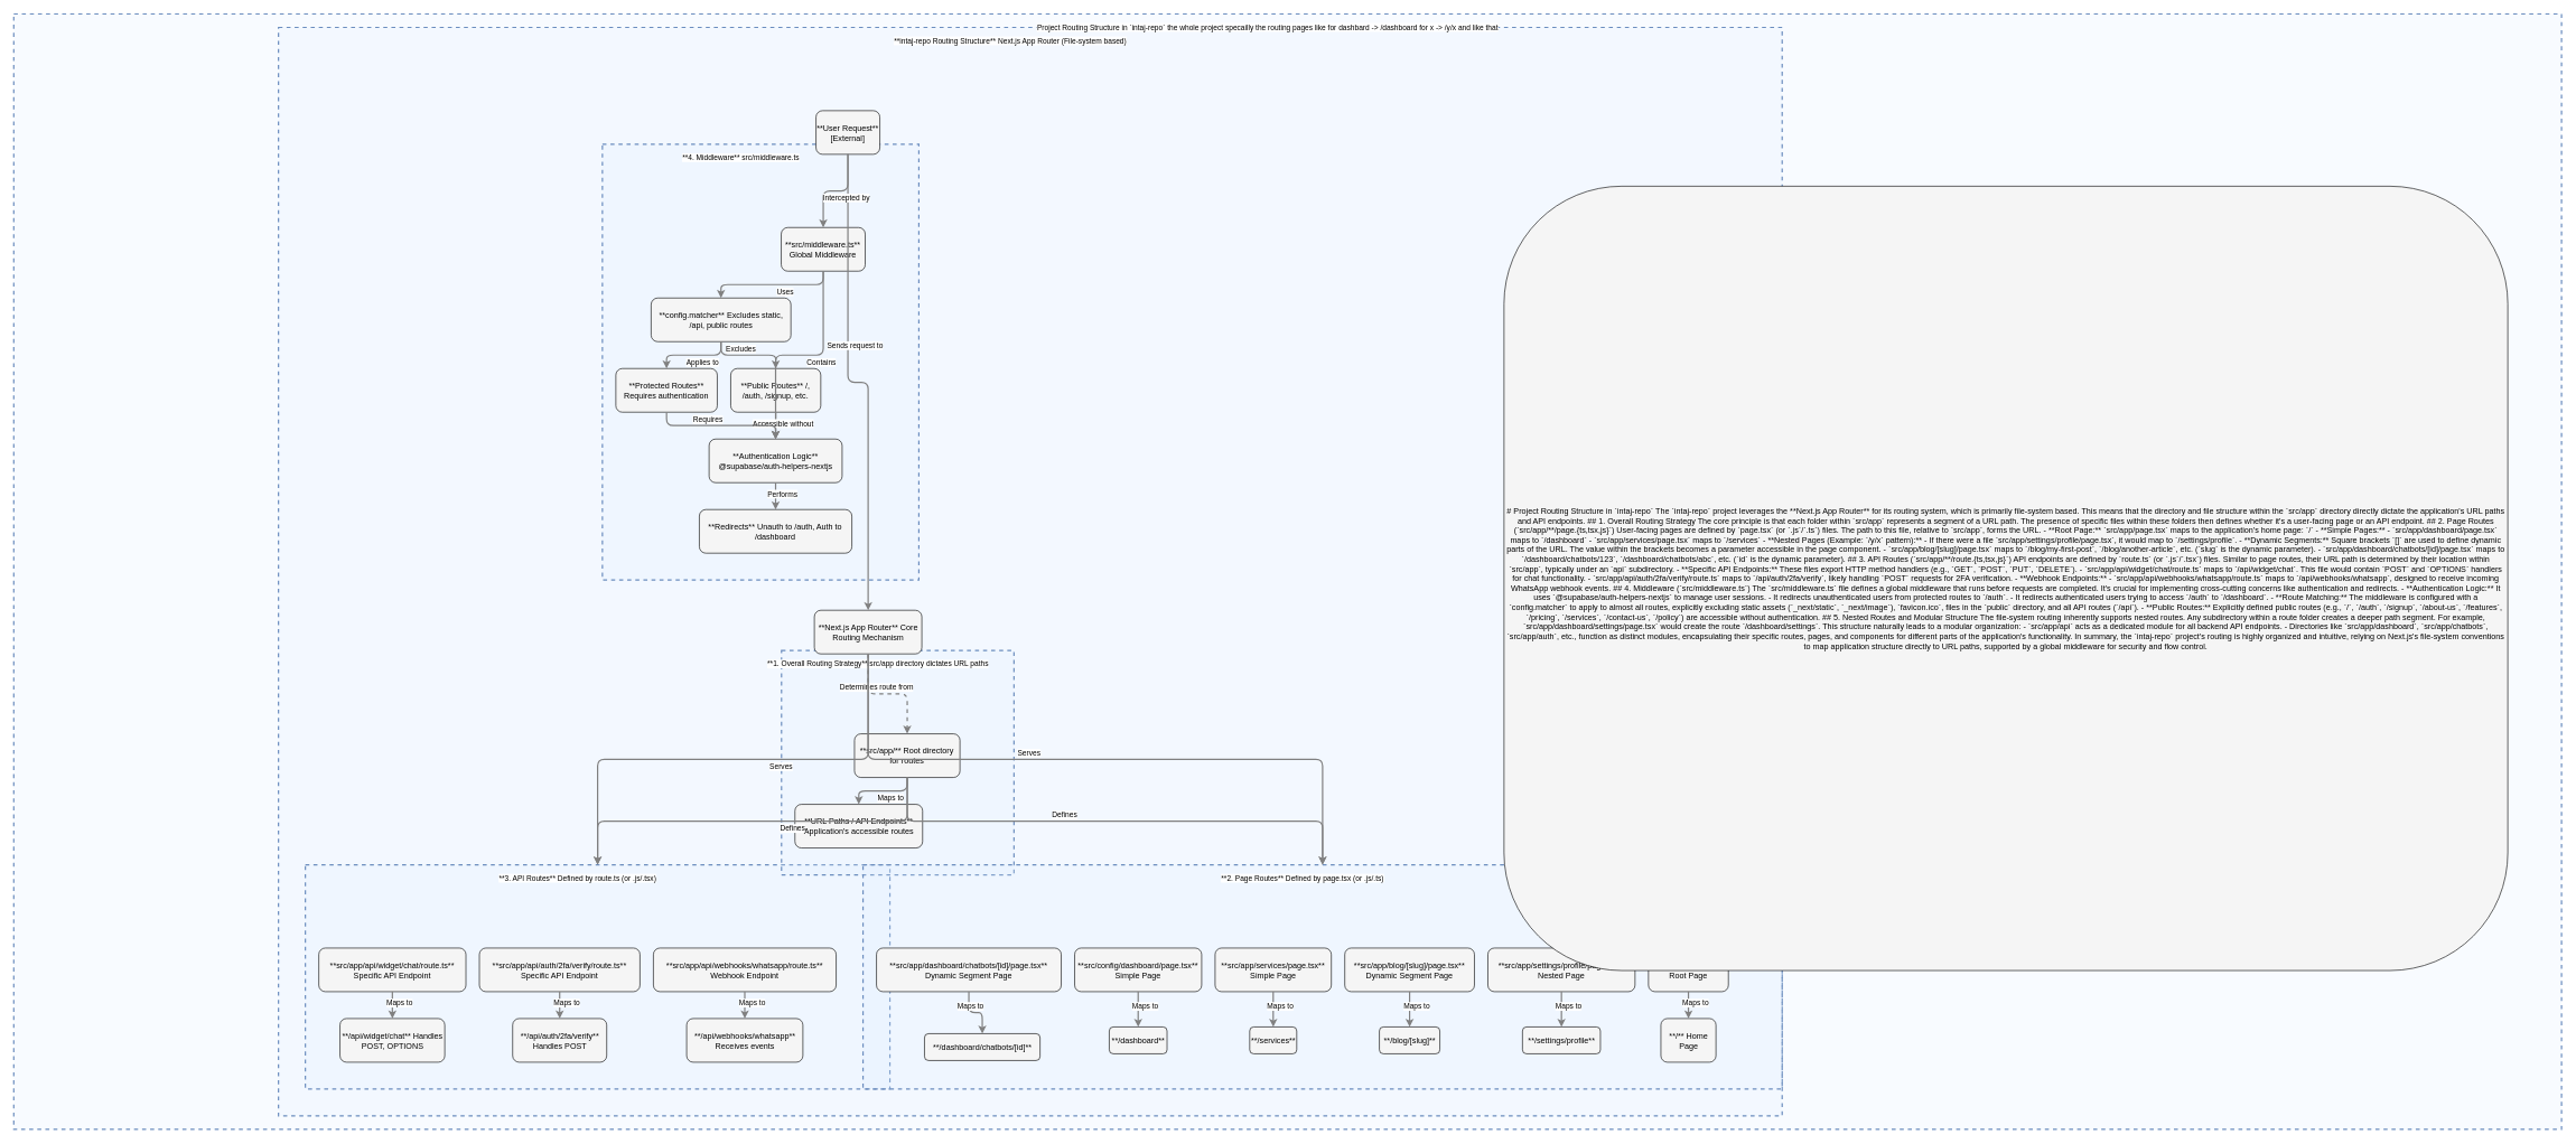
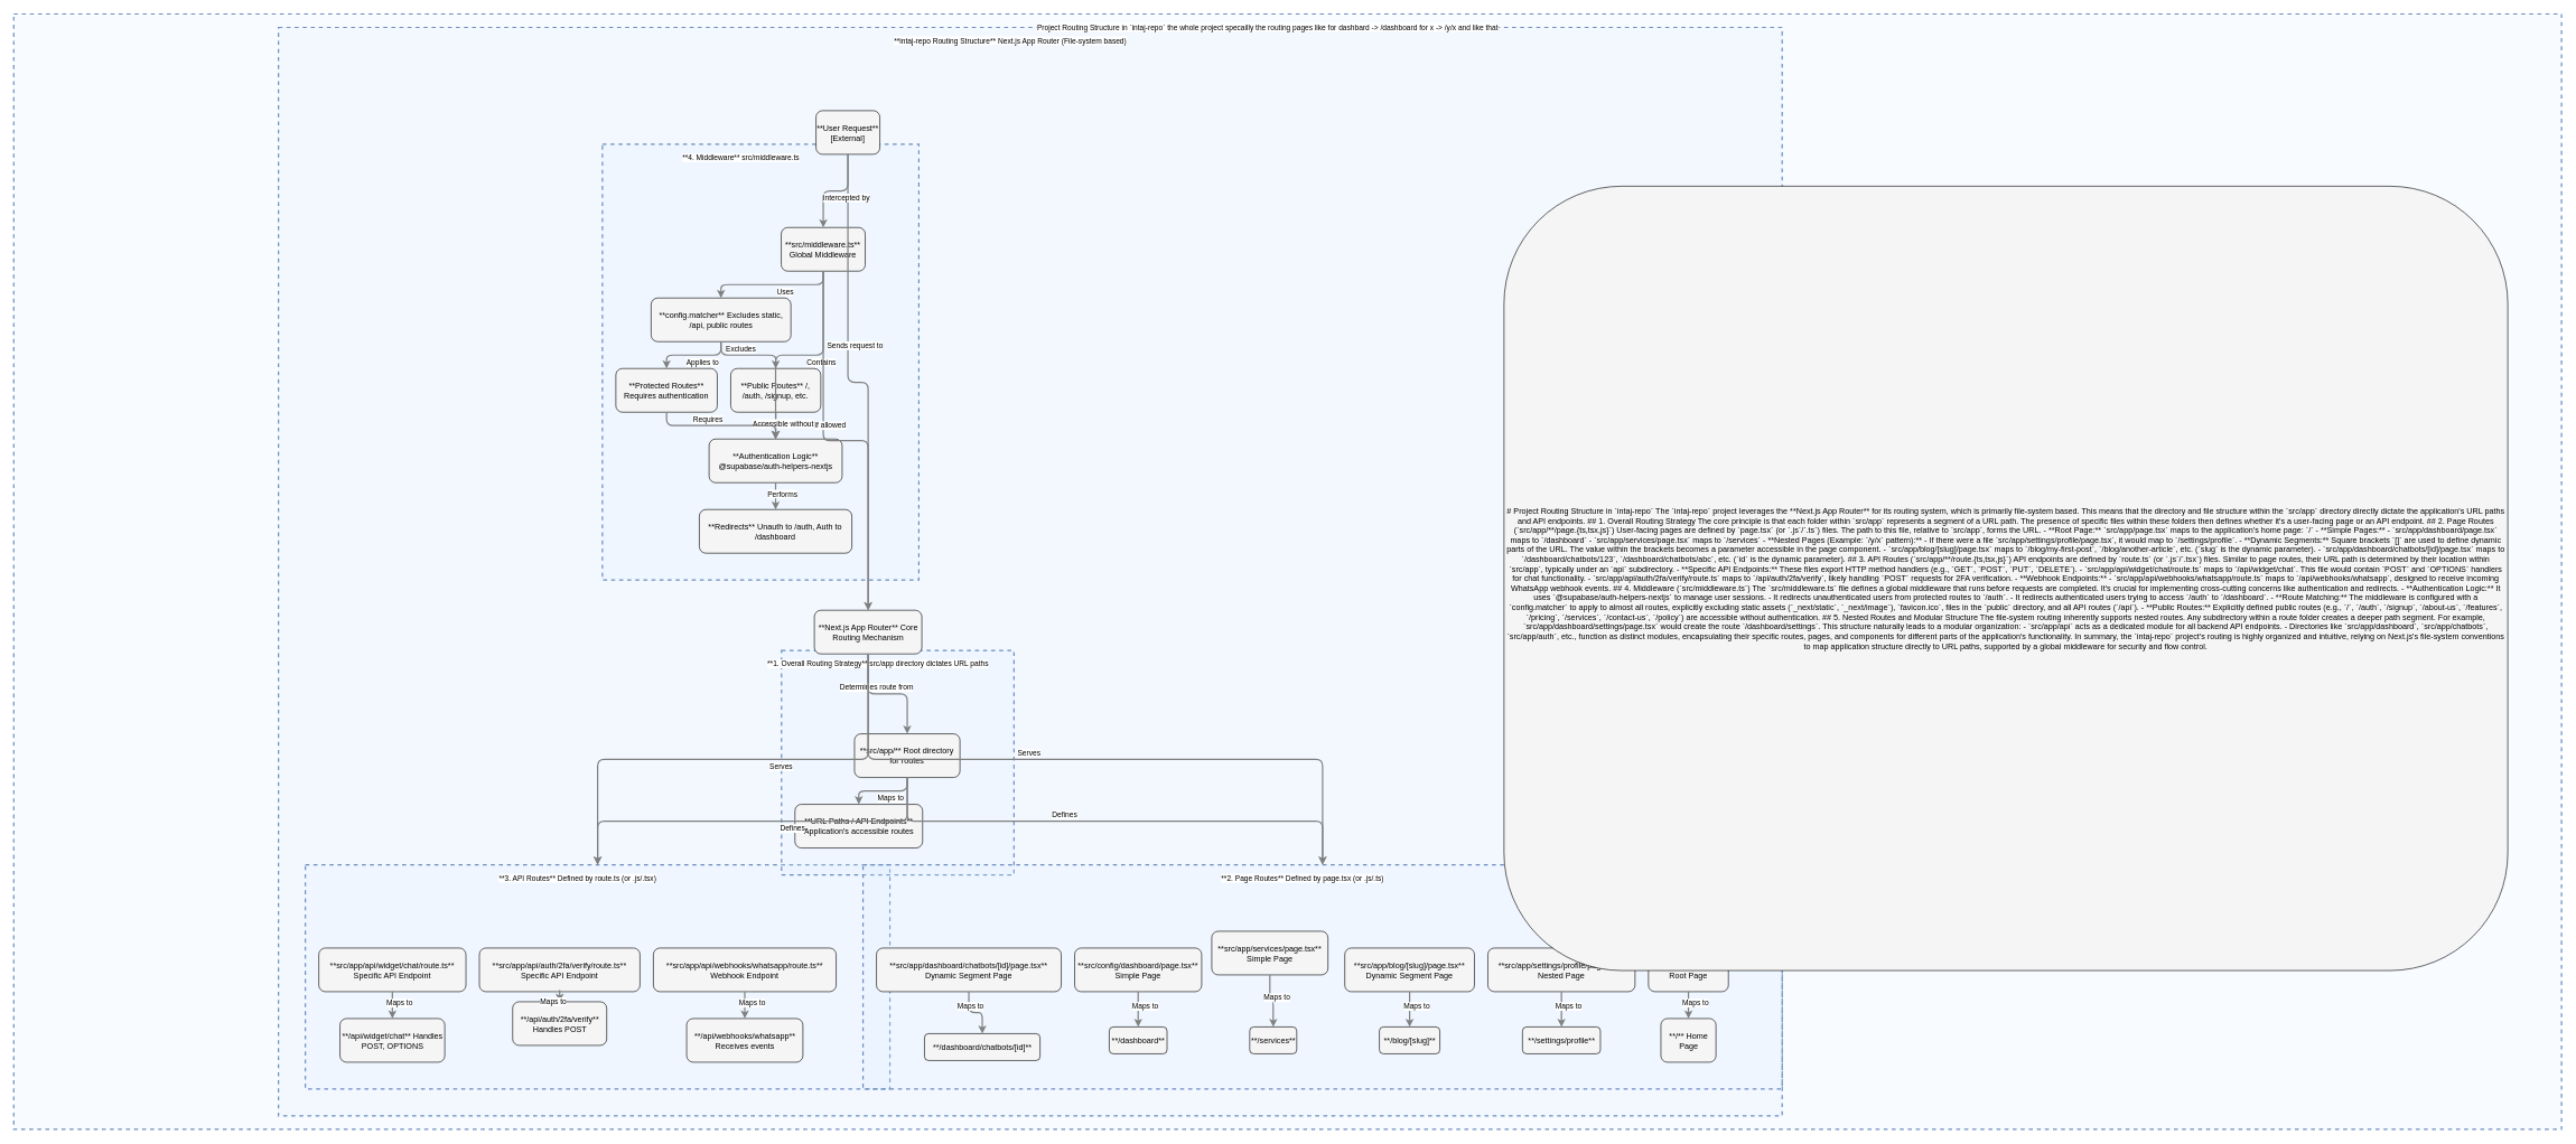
+ <mxCell id="87" style="edgeStyle=orthogonalEdgeStyle;rounded=1;orthogonalLoop=1;jettySize=auto;html=1;strokeColor=#808080;strokeWidth=2;jumpStyle=arc;jumpSize=10;spacing=15;labelBackgroundColor=white;labelBorderColor=none" edge="1" parent="1" source="24" target="15"><mxGeometry relative="1" as="geometry" /></mxCell>
+ <mxCell id="88" value="If allowed" style="edgeLabel;html=1;align=center;verticalAlign=middle;resizable=0;points=[];" vertex="1" connectable="0" parent="87"><mxGeometry x="-0.2" y="10" relative="1" as="geometry"><mxPoint as="offset" /></mxGeometry></mxCell>
- <mxCell id="79" style="edgeStyle=orthogonalEdgeStyle;rounded=1;orthogonalLoop=1;jettySize=auto;html=1;strokeColor=#808080;strokeWidth=2;jumpStyle=arc;jumpSize=10;spacing=15;labelBackgroundColor=white;labelBorderColor=none;dashed=1;" edge="1" parent="1" source="15" target="29"><mxGeometry relative="1" as="geometry" /></mxCell>
+ <mxCell id="79" style="edgeStyle=orthogonalEdgeStyle;rounded=1;orthogonalLoop=1;jettySize=auto;html=1;strokeColor=#808080;strokeWidth=2;jumpStyle=arc;jumpSize=10;spacing=15;labelBackgroundColor=white;labelBorderColor=none" edge="1" parent="1" source="15" target="29"><mxGeometry relative="1" as="geometry" /></mxCell>
- <mxCell id="36" value="**src/app/services/page.tsx** Simple Page" style="rounded=1;whiteSpace=wrap;html=1;fillColor=#f5f5f5" vertex="1" parent="8"><mxGeometry x="524" y="124" width="173" height="65" as="geometry" /></mxCell>
+ <mxCell id="36" value="**src/app/services/page.tsx** Simple Page" style="rounded=1;whiteSpace=wrap;html=1;fillColor=#f5f5f5" vertex="1" parent="8"><mxGeometry x="519" y="99" width="173" height="65" as="geometry" /></mxCell>
- <mxCell id="20" value="**/api/auth/2fa/verify** Handles POST" style="rounded=1;whiteSpace=wrap;html=1;fillColor=#f5f5f5" vertex="1" parent="2"><mxGeometry x="308.5" y="229" width="140" height="65" as="geometry" /></mxCell>
+ <mxCell id="20" value="**/api/auth/2fa/verify** Handles POST" style="rounded=1;whiteSpace=wrap;html=1;fillColor=#f5f5f5" vertex="1" parent="2"><mxGeometry x="308.5" y="204" width="140" height="65" as="geometry" /></mxCell>
